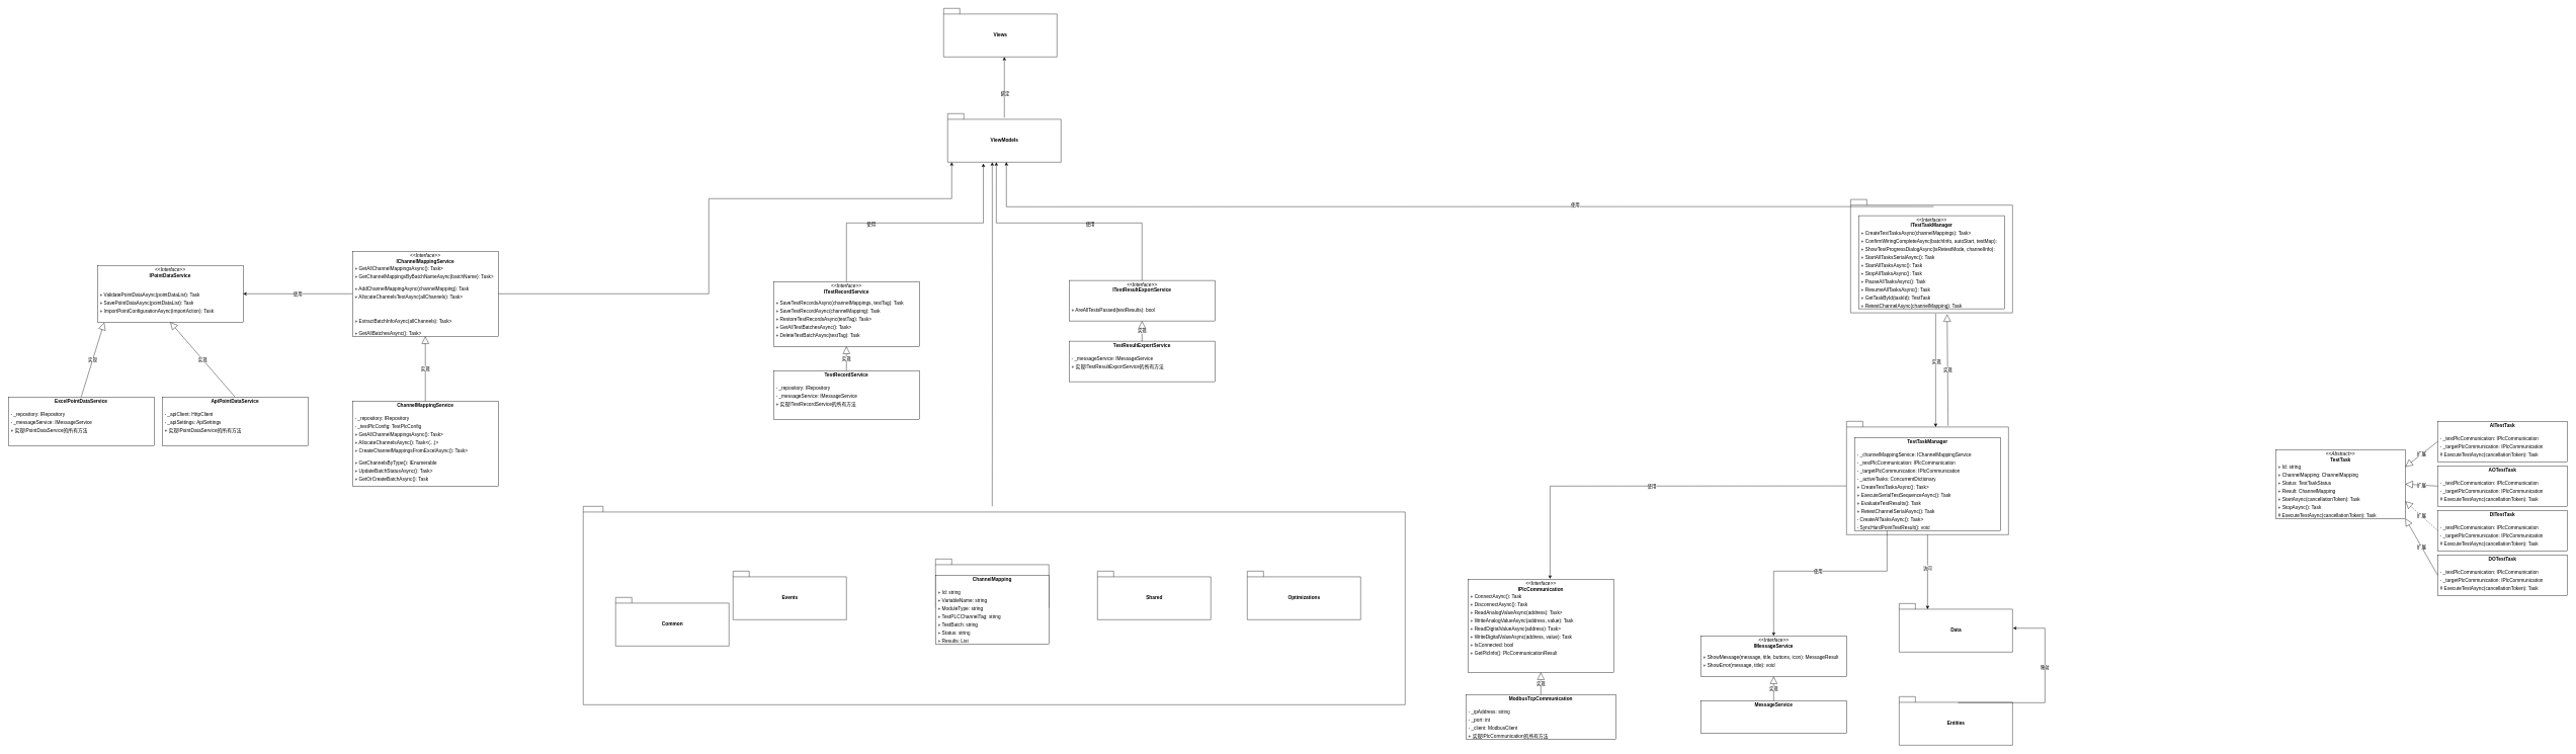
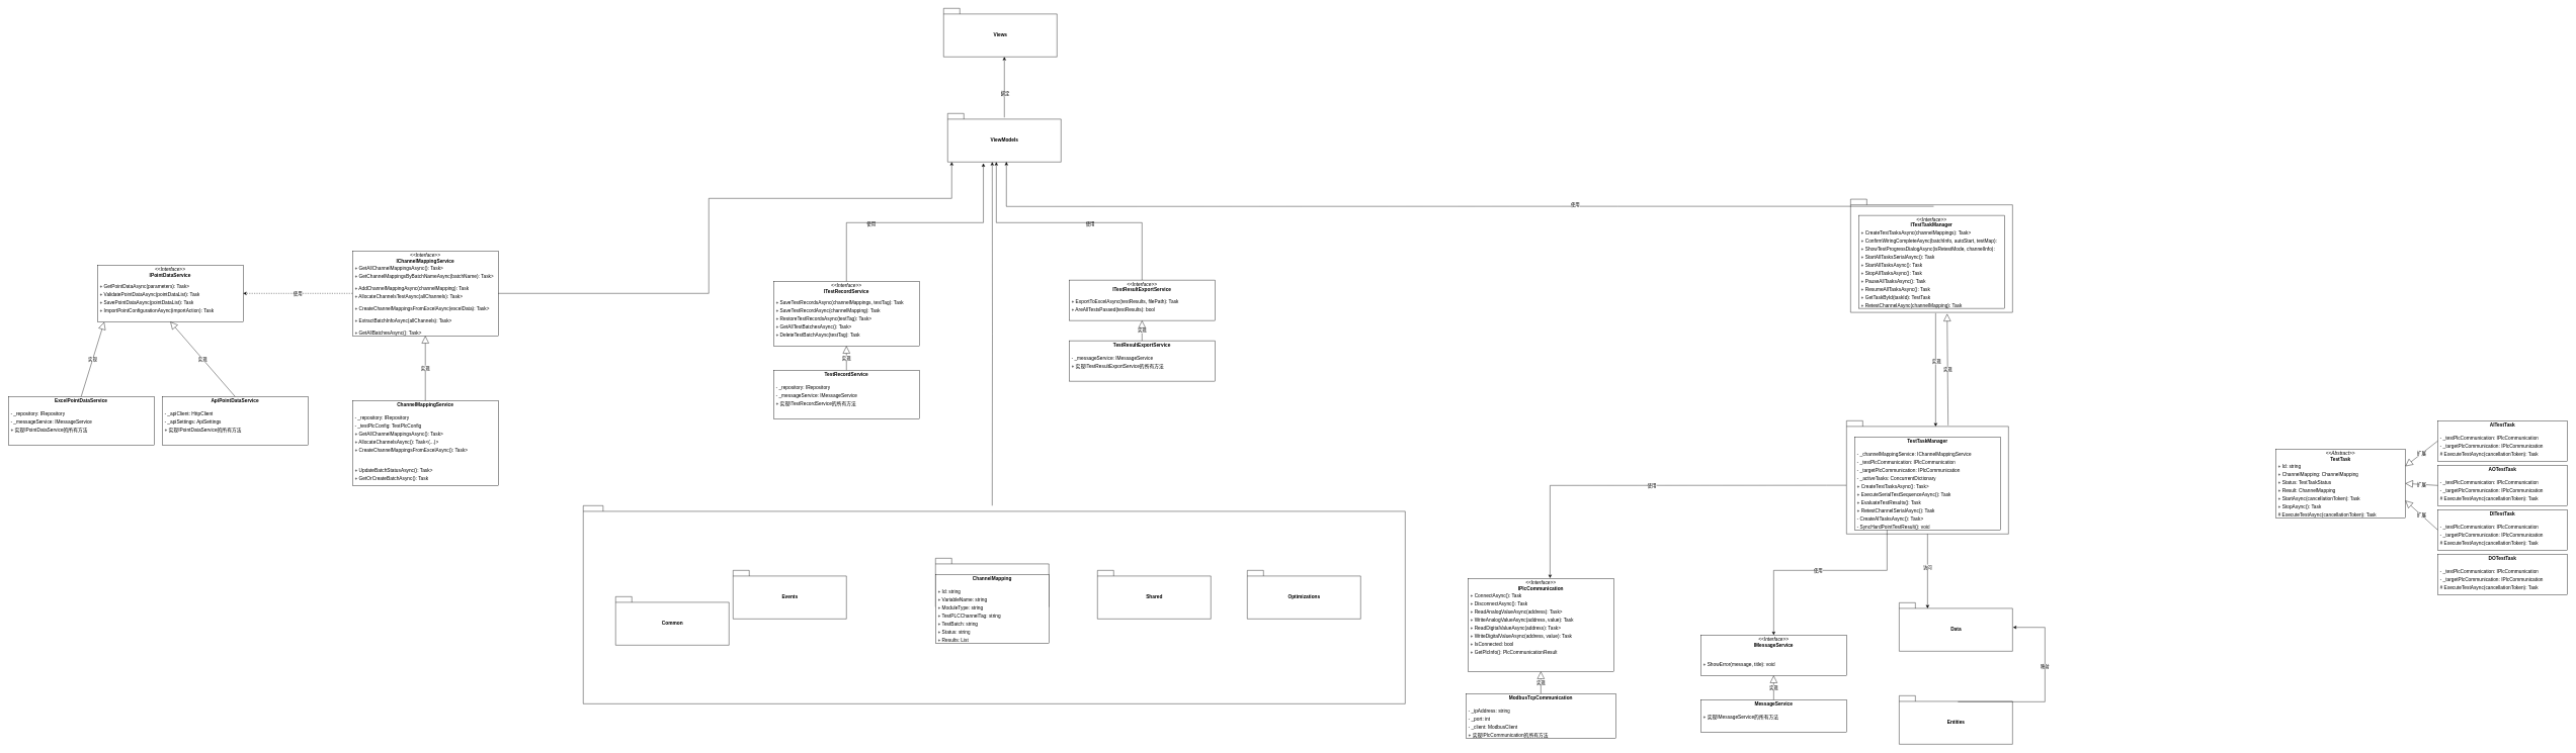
+ <mxCell id="86" value="+ GetPointDataAsync(parameters): Task&lt;IEnumerable&lt;ExcelPointData&gt;&gt;" style="text;strokeColor=none;fillColor=none;align=left;verticalAlign=top;spacingLeft=4;spacingRight=4;overflow=hidden;rotatable=0;points=[[0,0.5],[1,0.5]];portConstraint=eastwest;whiteSpace=wrap;html=1;" parent="1" vertex="1"><mxGeometry x="240" y="695" width="360" height="20" as="geometry" /></mxCell>
- <mxCell id="100" value="使用" style="edgeStyle=orthogonalEdgeStyle;rounded=0;orthogonalLoop=1;jettySize=auto;html=1;exitX=0;exitY=0.5;exitDx=0;exitDy=0;entryX=1;entryY=0.5;entryDx=0;entryDy=0;" parent="1" source="39" target="85" edge="1"><mxGeometry relative="1" as="geometry" /></mxCell>
+ <mxCell id="100" value="使用" style="edgeStyle=orthogonalEdgeStyle;rounded=0;orthogonalLoop=1;jettySize=auto;html=1;exitX=0;exitY=0.5;exitDx=0;exitDy=0;entryX=1;entryY=0.5;entryDx=0;entryDy=0;dashed=1;" parent="1" source="39" target="85" edge="1"><mxGeometry relative="1" as="geometry" /></mxCell>
+ <mxCell id="113" value="+ ExportToExcelAsync(testResults, filePath): Task&lt;bool&gt;" style="text;strokeColor=none;fillColor=none;align=left;verticalAlign=top;spacingLeft=4;spacingRight=4;overflow=hidden;rotatable=0;points=[[0,0.5],[1,0.5]];portConstraint=eastwest;whiteSpace=wrap;html=1;" parent="1" vertex="1"><mxGeometry x="2640" y="732" width="360" height="20" as="geometry" /></mxCell>
+ <mxCell id="44" value="+ CreateChannelMappingsFromExcelAsync(excelData): Task&lt;IEnumerable&lt;ChannelMapping&gt;&gt;" style="text;strokeColor=none;fillColor=none;align=left;verticalAlign=top;spacingLeft=4;spacingRight=4;overflow=hidden;rotatable=0;points=[[0,0.5],[1,0.5]];portConstraint=eastwest;whiteSpace=wrap;html=1;" parent="1" vertex="1"><mxGeometry x="870" y="750" width="360" height="30" as="geometry" /></mxCell>
- <mxCell id="53" value="+ GetChannelsByType(): IEnumerable&lt;ChannelMapping&gt;" style="text;strokeColor=none;fillColor=none;align=left;verticalAlign=top;spacingLeft=4;spacingRight=4;overflow=hidden;rotatable=0;points=[[0,0.5],[1,0.5]];portConstraint=eastwest;whiteSpace=wrap;html=1;" parent="1" vertex="1"><mxGeometry x="870" y="1130" width="360" height="20" as="geometry" /></mxCell>
- <mxCell id="138" value="扩展" style="endArrow=block;endSize=16;endFill=0;html=1;rounded=0;exitX=0;exitY=0.5;exitDx=0;exitDy=0;entryX=1;entryY=0.75;entryDx=0;entryDy=0;dashed=1;" parent="1" source="128" target="73" edge="1"><mxGeometry width="160" relative="1" as="geometry"><mxPoint x="6110" y="1270" as="sourcePoint" /><mxPoint x="5950" y="1238" as="targetPoint" /></mxGeometry></mxCell>
+ <mxCell id="138" value="扩展" style="endArrow=block;endSize=16;endFill=0;html=1;rounded=0;exitX=0;exitY=0.5;exitDx=0;exitDy=0;entryX=1;entryY=0.75;entryDx=0;entryDy=0;" parent="1" source="128" target="73" edge="1"><mxGeometry width="160" relative="1" as="geometry"><mxPoint x="6110" y="1270" as="sourcePoint" /><mxPoint x="5950" y="1238" as="targetPoint" /></mxGeometry></mxCell>
- <mxCell id="139" value="扩展" style="endArrow=block;endSize=16;endFill=0;html=1;rounded=0;exitX=0;exitY=0.5;exitDx=0;exitDy=0;entryX=1;entryY=1;entryDx=0;entryDy=0;" parent="1" source="132" target="73" edge="1"><mxGeometry width="160" relative="1" as="geometry"><mxPoint x="6140" y="1380" as="sourcePoint" /><mxPoint x="5950" y="1280" as="targetPoint" /></mxGeometry></mxCell>
- <mxCell id="141" value="+ ShowMessage(message, title, buttons, icon): MessageResult" style="text;strokeColor=none;fillColor=none;align=left;verticalAlign=top;spacingLeft=4;spacingRight=4;overflow=hidden;rotatable=0;points=[[0,0.5],[1,0.5]];portConstraint=eastwest;whiteSpace=wrap;html=1;" parent="1" vertex="1"><mxGeometry x="4200" y="1610" width="360" height="20" as="geometry" /></mxCell>
+ <mxCell id="144" value="+ 实现IMessageService的所有方法" style="text;strokeColor=none;fillColor=none;align=left;verticalAlign=top;spacingLeft=4;spacingRight=4;overflow=hidden;rotatable=0;points=[[0,0.5],[1,0.5]];portConstraint=eastwest;whiteSpace=wrap;html=1;" parent="1" vertex="1"><mxGeometry x="4200" y="1760" width="360" height="20" as="geometry" /></mxCell>
